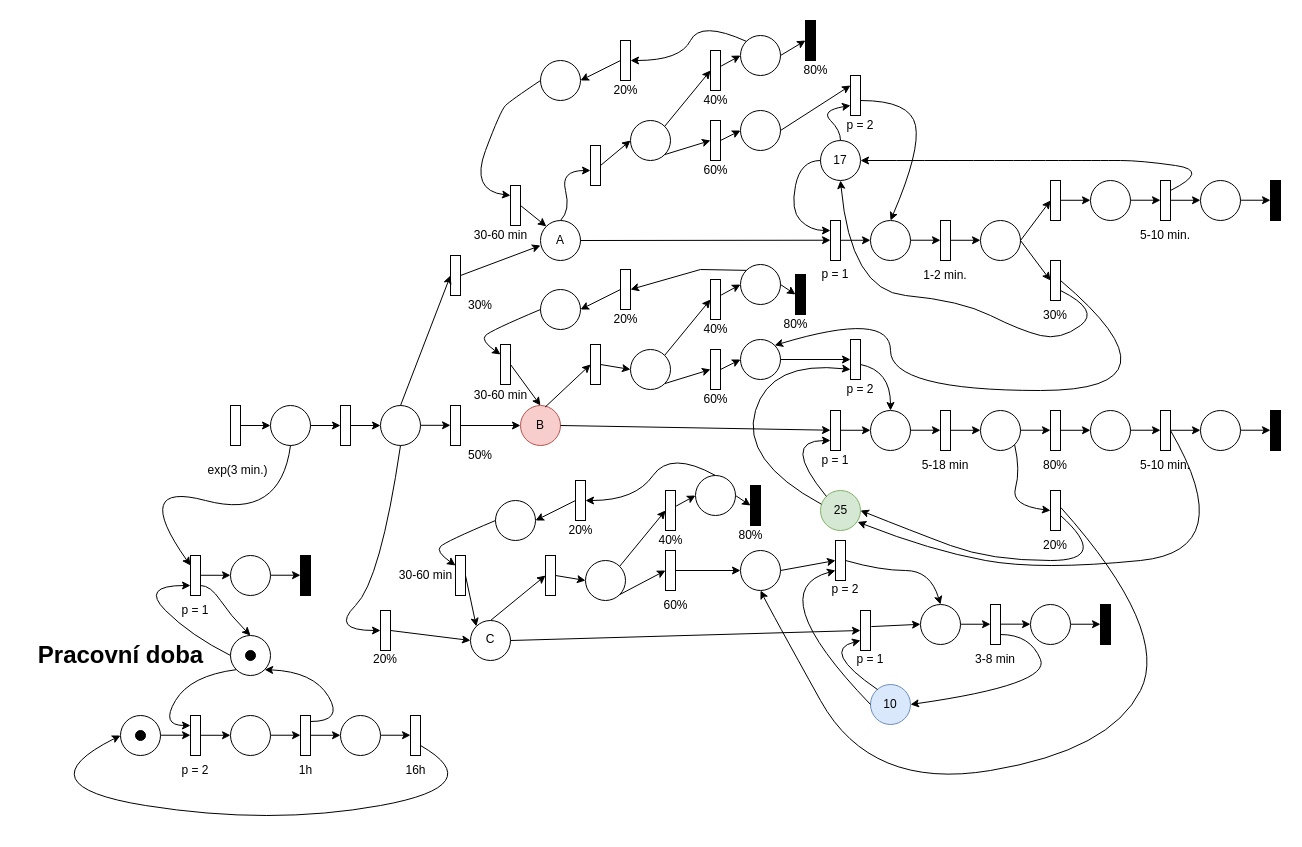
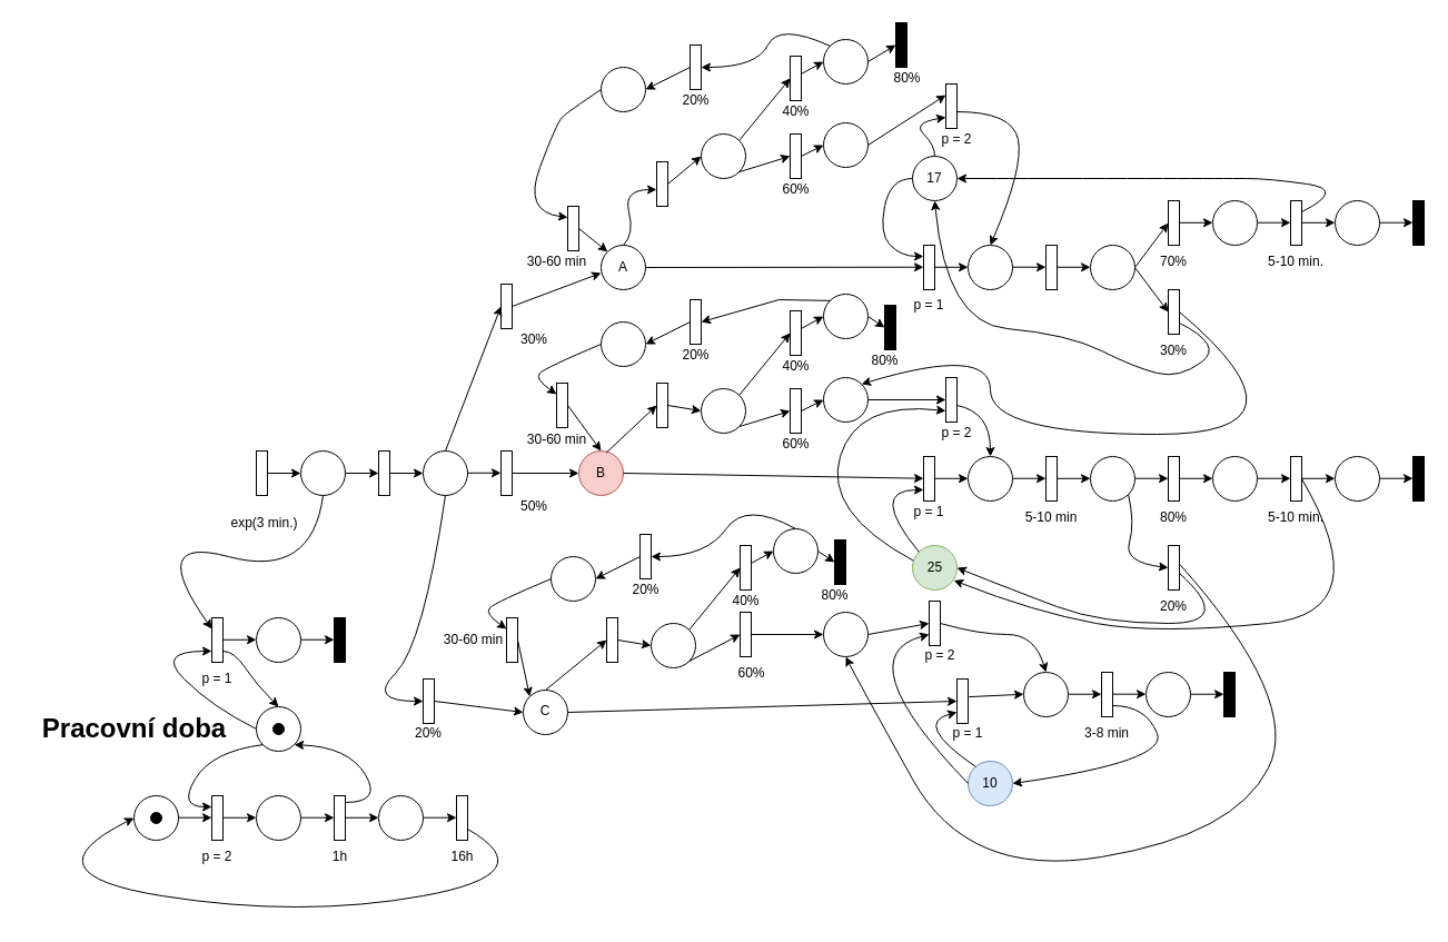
+ <mxCell id="42" value="70%" style="text;html=1;align=center;verticalAlign=middle;whiteSpace=wrap;rounded=0;" parent="1" vertex="1"><mxGeometry x="1025" y="220" width="60" height="30" as="geometry" /></mxCell>
- <mxCell id="35" value="1-2 min." style="text;html=1;align=center;verticalAlign=middle;whiteSpace=wrap;rounded=0;" parent="1" vertex="1"><mxGeometry x="915" y="260" width="60" height="30" as="geometry" /></mxCell>
- <mxCell id="65" value="5-18 min" style="text;html=1;align=center;verticalAlign=middle;whiteSpace=wrap;rounded=0;" parent="1" vertex="1"><mxGeometry x="915" y="450" width="60" height="30" as="geometry" /></mxCell>
+ <mxCell id="65" value="5-10 min" style="text;html=1;align=center;verticalAlign=middle;whiteSpace=wrap;rounded=0;" parent="1" vertex="1"><mxGeometry x="915" y="450" width="60" height="30" as="geometry" /></mxCell>
